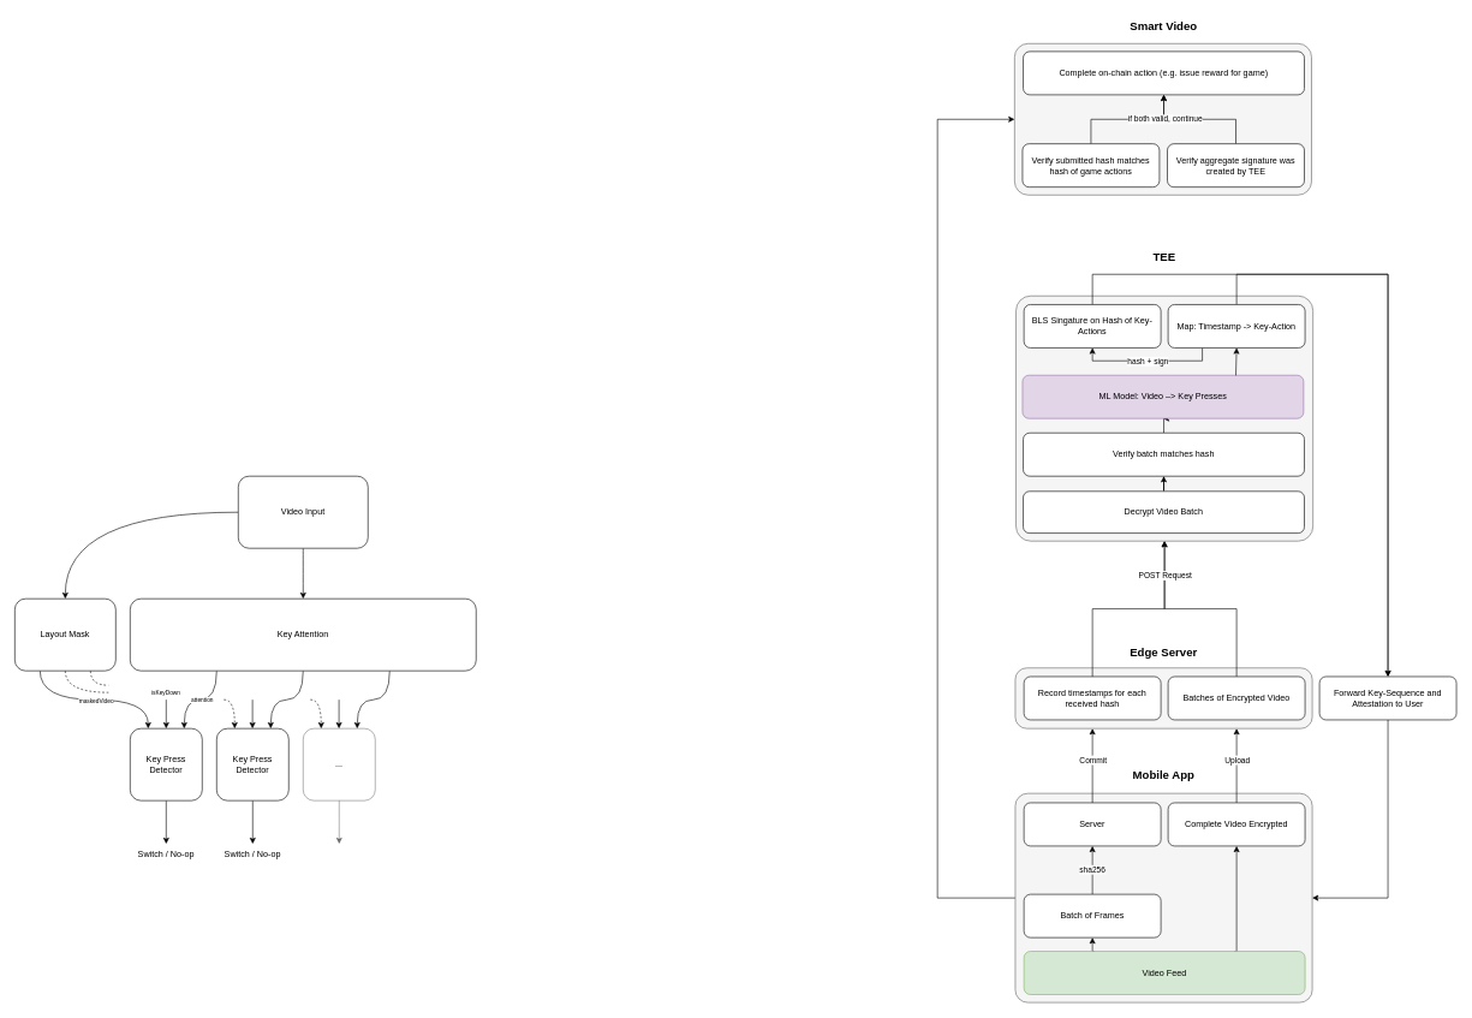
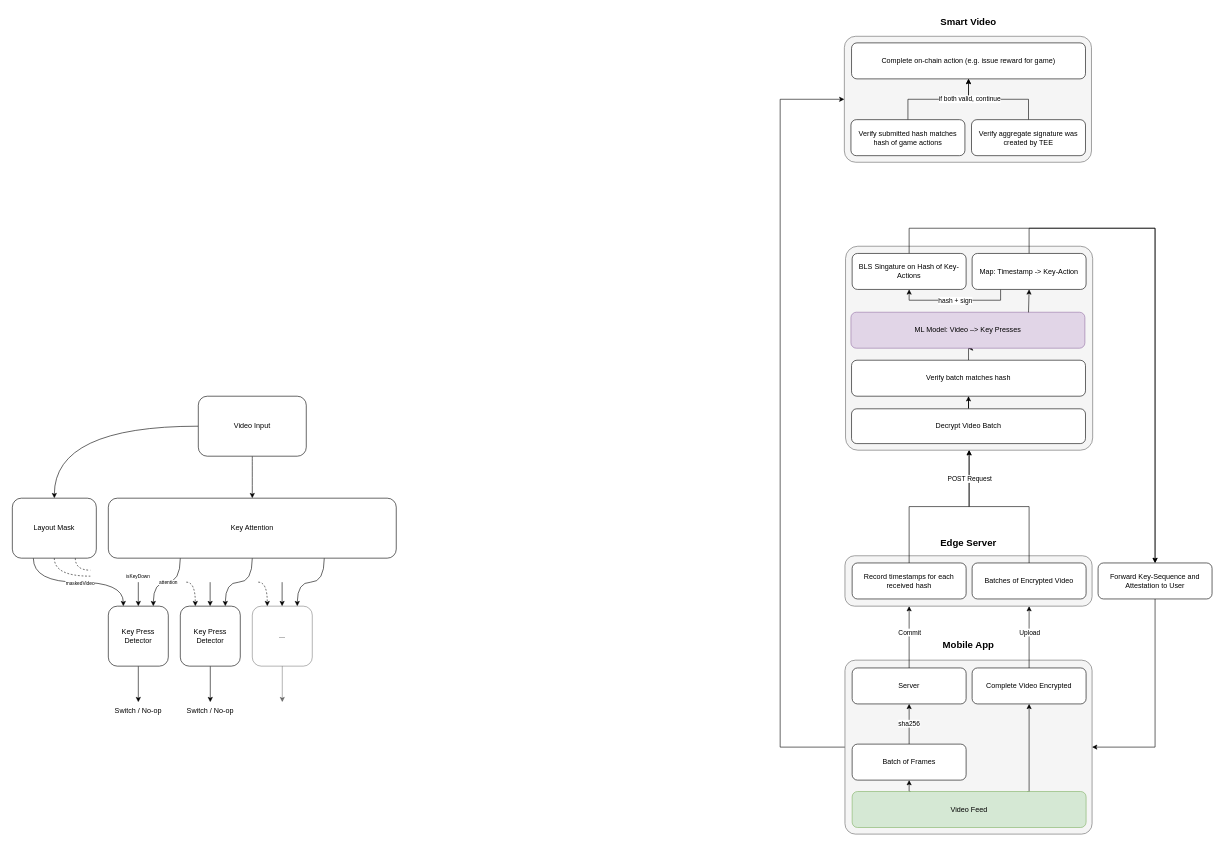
- <mxCell id="52" value="TEE" style="text;html=1;align=center;verticalAlign=middle;whiteSpace=wrap;rounded=0;fontSize=16;fontStyle=1" vertex="1" parent="1"><mxGeometry x="1559" y="340" width="112" height="30" as="geometry" /></mxCell>
